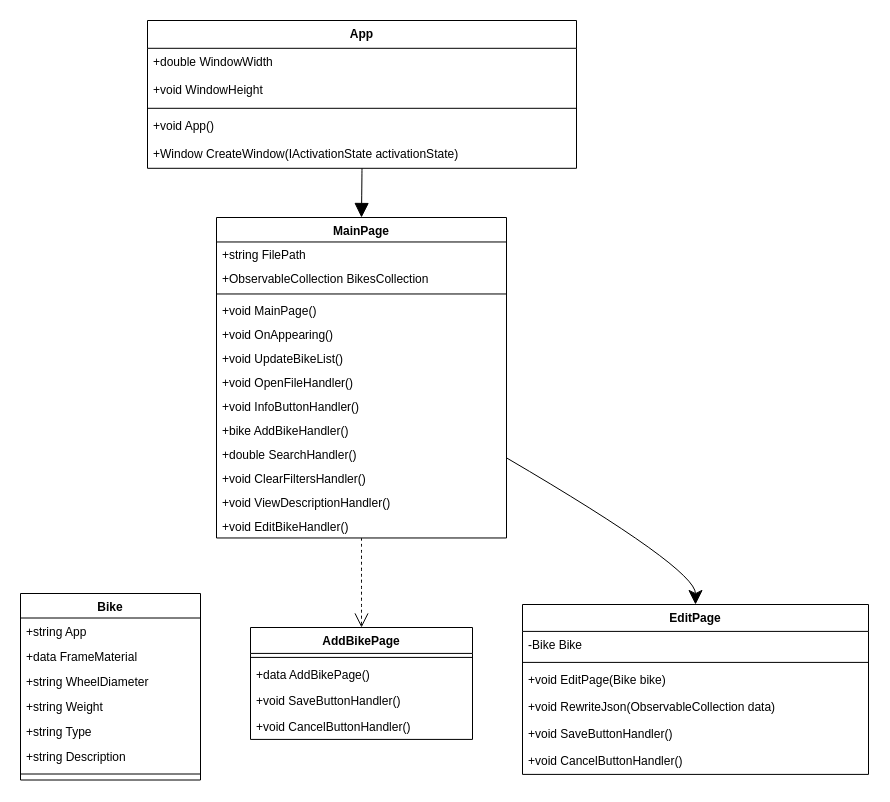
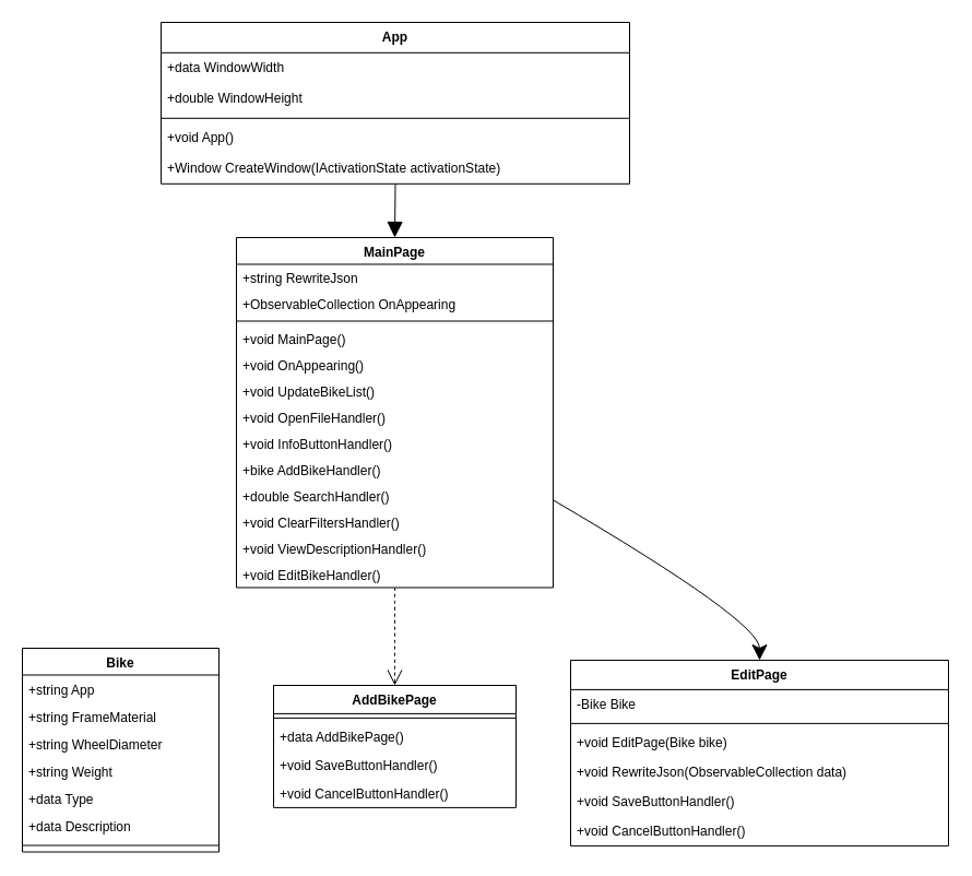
- <mxCell id="3" value="+double WindowWidth" style="text;strokeColor=none;fillColor=none;align=left;verticalAlign=top;spacingLeft=4;spacingRight=4;overflow=hidden;rotatable=0;points=[[0,0.5],[1,0.5]];portConstraint=eastwest;" vertex="1" parent="2"><mxGeometry y="27.8" width="429" height="28" as="geometry" /></mxCell>
+ <mxCell id="3" value="+data WindowWidth" style="text;strokeColor=none;fillColor=none;align=left;verticalAlign=top;spacingLeft=4;spacingRight=4;overflow=hidden;rotatable=0;points=[[0,0.5],[1,0.5]];portConstraint=eastwest;" vertex="1" parent="2"><mxGeometry y="27.8" width="429" height="28" as="geometry" /></mxCell>
- <mxCell id="4" value="+void WindowHeight" style="text;strokeColor=none;fillColor=none;align=left;verticalAlign=top;spacingLeft=4;spacingRight=4;overflow=hidden;rotatable=0;points=[[0,0.5],[1,0.5]];portConstraint=eastwest;" vertex="1" parent="2"><mxGeometry y="55.8" width="429" height="28" as="geometry" /></mxCell>
+ <mxCell id="4" value="+double WindowHeight" style="text;strokeColor=none;fillColor=none;align=left;verticalAlign=top;spacingLeft=4;spacingRight=4;overflow=hidden;rotatable=0;points=[[0,0.5],[1,0.5]];portConstraint=eastwest;" vertex="1" parent="2"><mxGeometry y="55.8" width="429" height="28" as="geometry" /></mxCell>
- <mxCell id="9" value="+string FilePath" style="text;strokeColor=none;fillColor=none;align=left;verticalAlign=top;spacingLeft=4;spacingRight=4;overflow=hidden;rotatable=0;points=[[0,0.5],[1,0.5]];portConstraint=eastwest;" vertex="1" parent="8"><mxGeometry y="24.477" width="290" height="24" as="geometry" /></mxCell>
+ <mxCell id="9" value="+string RewriteJson" style="text;strokeColor=none;fillColor=none;align=left;verticalAlign=top;spacingLeft=4;spacingRight=4;overflow=hidden;rotatable=0;points=[[0,0.5],[1,0.5]];portConstraint=eastwest;" vertex="1" parent="8"><mxGeometry y="24.477" width="290" height="24" as="geometry" /></mxCell>
- <mxCell id="10" value="+ObservableCollection BikesCollection" style="text;strokeColor=none;fillColor=none;align=left;verticalAlign=top;spacingLeft=4;spacingRight=4;overflow=hidden;rotatable=0;points=[[0,0.5],[1,0.5]];portConstraint=eastwest;" vertex="1" parent="8"><mxGeometry y="48.477" width="290" height="24" as="geometry" /></mxCell>
+ <mxCell id="10" value="+ObservableCollection OnAppearing" style="text;strokeColor=none;fillColor=none;align=left;verticalAlign=top;spacingLeft=4;spacingRight=4;overflow=hidden;rotatable=0;points=[[0,0.5],[1,0.5]];portConstraint=eastwest;" vertex="1" parent="8"><mxGeometry y="48.477" width="290" height="24" as="geometry" /></mxCell>
- <mxCell id="24" value="+data FrameMaterial" style="text;strokeColor=none;fillColor=none;align=left;verticalAlign=top;spacingLeft=4;spacingRight=4;overflow=hidden;rotatable=0;points=[[0,0.5],[1,0.5]];portConstraint=eastwest;" vertex="1" parent="22"><mxGeometry y="49.507" width="180" height="25" as="geometry" /></mxCell>
+ <mxCell id="24" value="+string FrameMaterial" style="text;strokeColor=none;fillColor=none;align=left;verticalAlign=top;spacingLeft=4;spacingRight=4;overflow=hidden;rotatable=0;points=[[0,0.5],[1,0.5]];portConstraint=eastwest;" vertex="1" parent="22"><mxGeometry y="49.507" width="180" height="25" as="geometry" /></mxCell>
- <mxCell id="27" value="+string Type" style="text;strokeColor=none;fillColor=none;align=left;verticalAlign=top;spacingLeft=4;spacingRight=4;overflow=hidden;rotatable=0;points=[[0,0.5],[1,0.5]];portConstraint=eastwest;" vertex="1" parent="22"><mxGeometry y="124.507" width="180" height="25" as="geometry" /></mxCell>
+ <mxCell id="27" value="+data Type" style="text;strokeColor=none;fillColor=none;align=left;verticalAlign=top;spacingLeft=4;spacingRight=4;overflow=hidden;rotatable=0;points=[[0,0.5],[1,0.5]];portConstraint=eastwest;" vertex="1" parent="22"><mxGeometry y="124.507" width="180" height="25" as="geometry" /></mxCell>
- <mxCell id="28" value="+string Description" style="text;strokeColor=none;fillColor=none;align=left;verticalAlign=top;spacingLeft=4;spacingRight=4;overflow=hidden;rotatable=0;points=[[0,0.5],[1,0.5]];portConstraint=eastwest;" vertex="1" parent="22"><mxGeometry y="149.507" width="180" height="25" as="geometry" /></mxCell>
+ <mxCell id="28" value="+data Description" style="text;strokeColor=none;fillColor=none;align=left;verticalAlign=top;spacingLeft=4;spacingRight=4;overflow=hidden;rotatable=0;points=[[0,0.5],[1,0.5]];portConstraint=eastwest;" vertex="1" parent="22"><mxGeometry y="149.507" width="180" height="25" as="geometry" /></mxCell>
